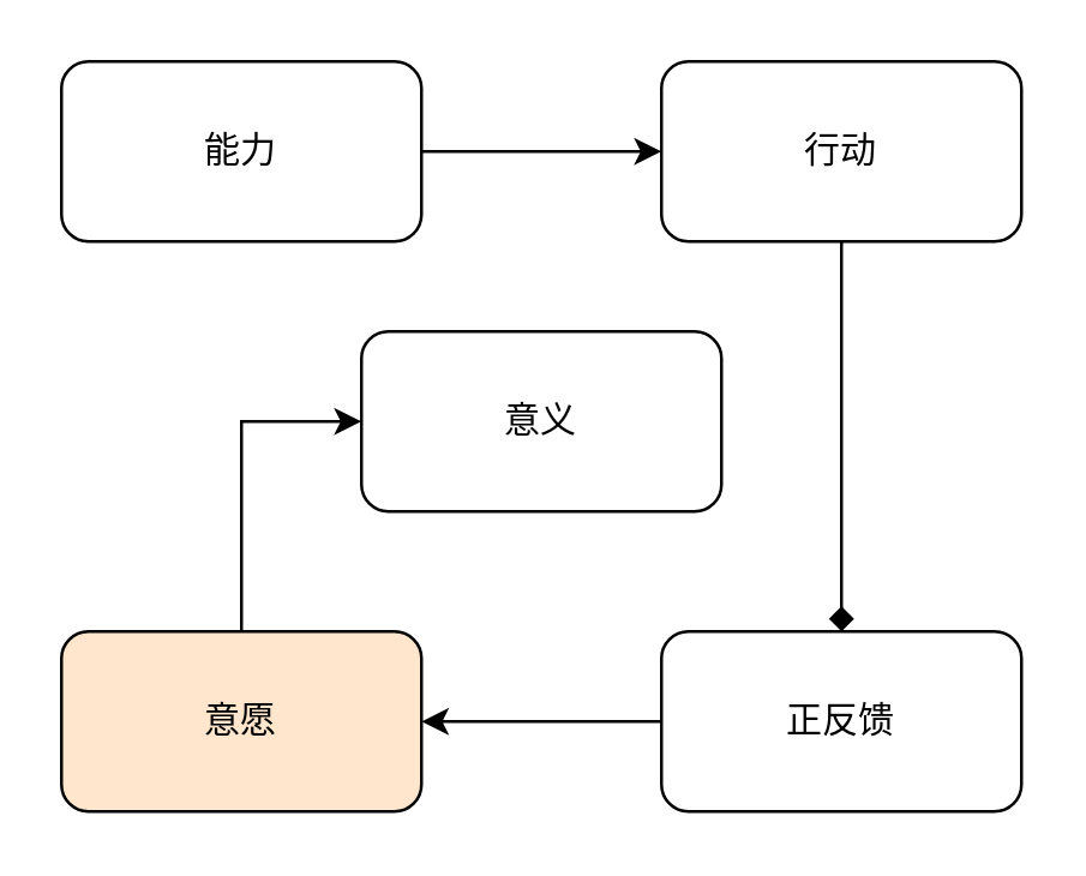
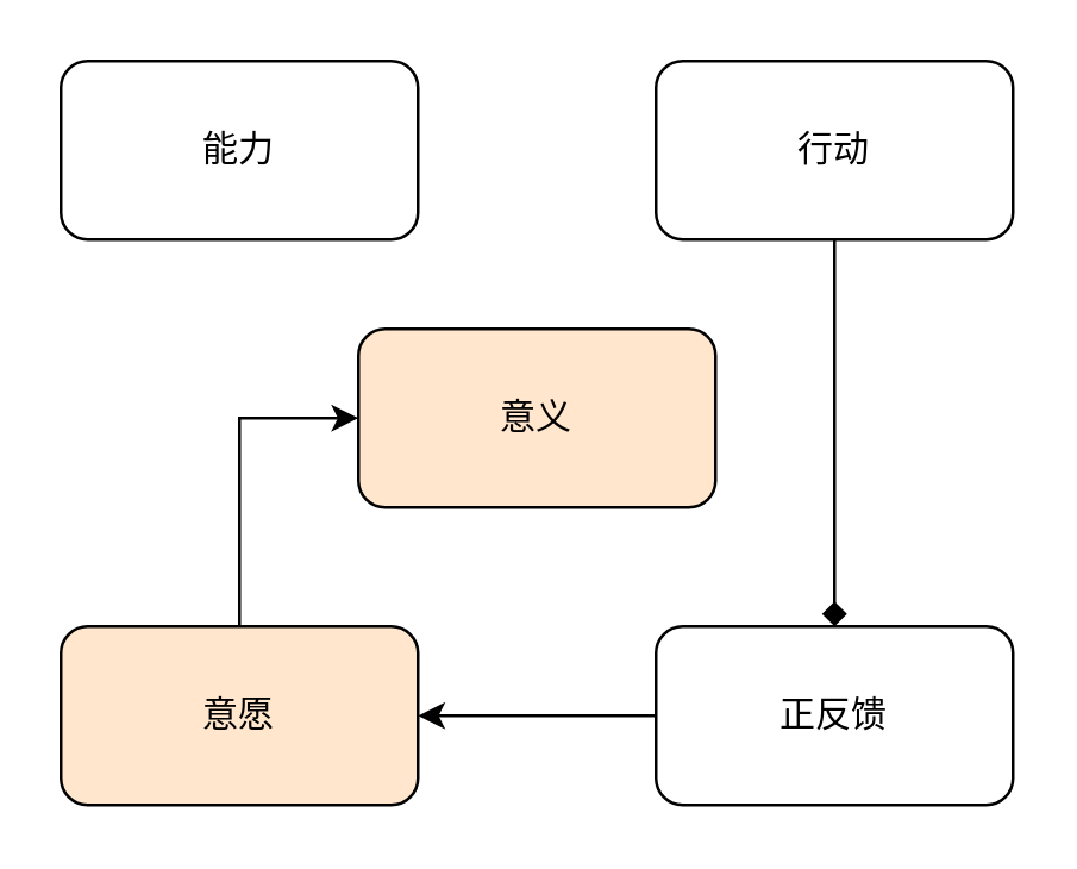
- <mxCell id="2" value="" style="edgeStyle=orthogonalEdgeStyle;rounded=0;orthogonalLoop=1;jettySize=auto;html=1;" edge="1" parent="1" source="3" target="5"><mxGeometry relative="1" as="geometry" /></mxCell>
- <mxCell id="10" value="意义" style="whiteSpace=wrap;html=1;rounded=1;" vertex="1" parent="1"><mxGeometry x="120" y="110" width="120" height="60" as="geometry" /></mxCell>
+ <mxCell id="10" value="意义" style="whiteSpace=wrap;html=1;rounded=1;fillColor=#ffe6cc;" vertex="1" parent="1"><mxGeometry x="120" y="110" width="120" height="60" as="geometry" /></mxCell>
